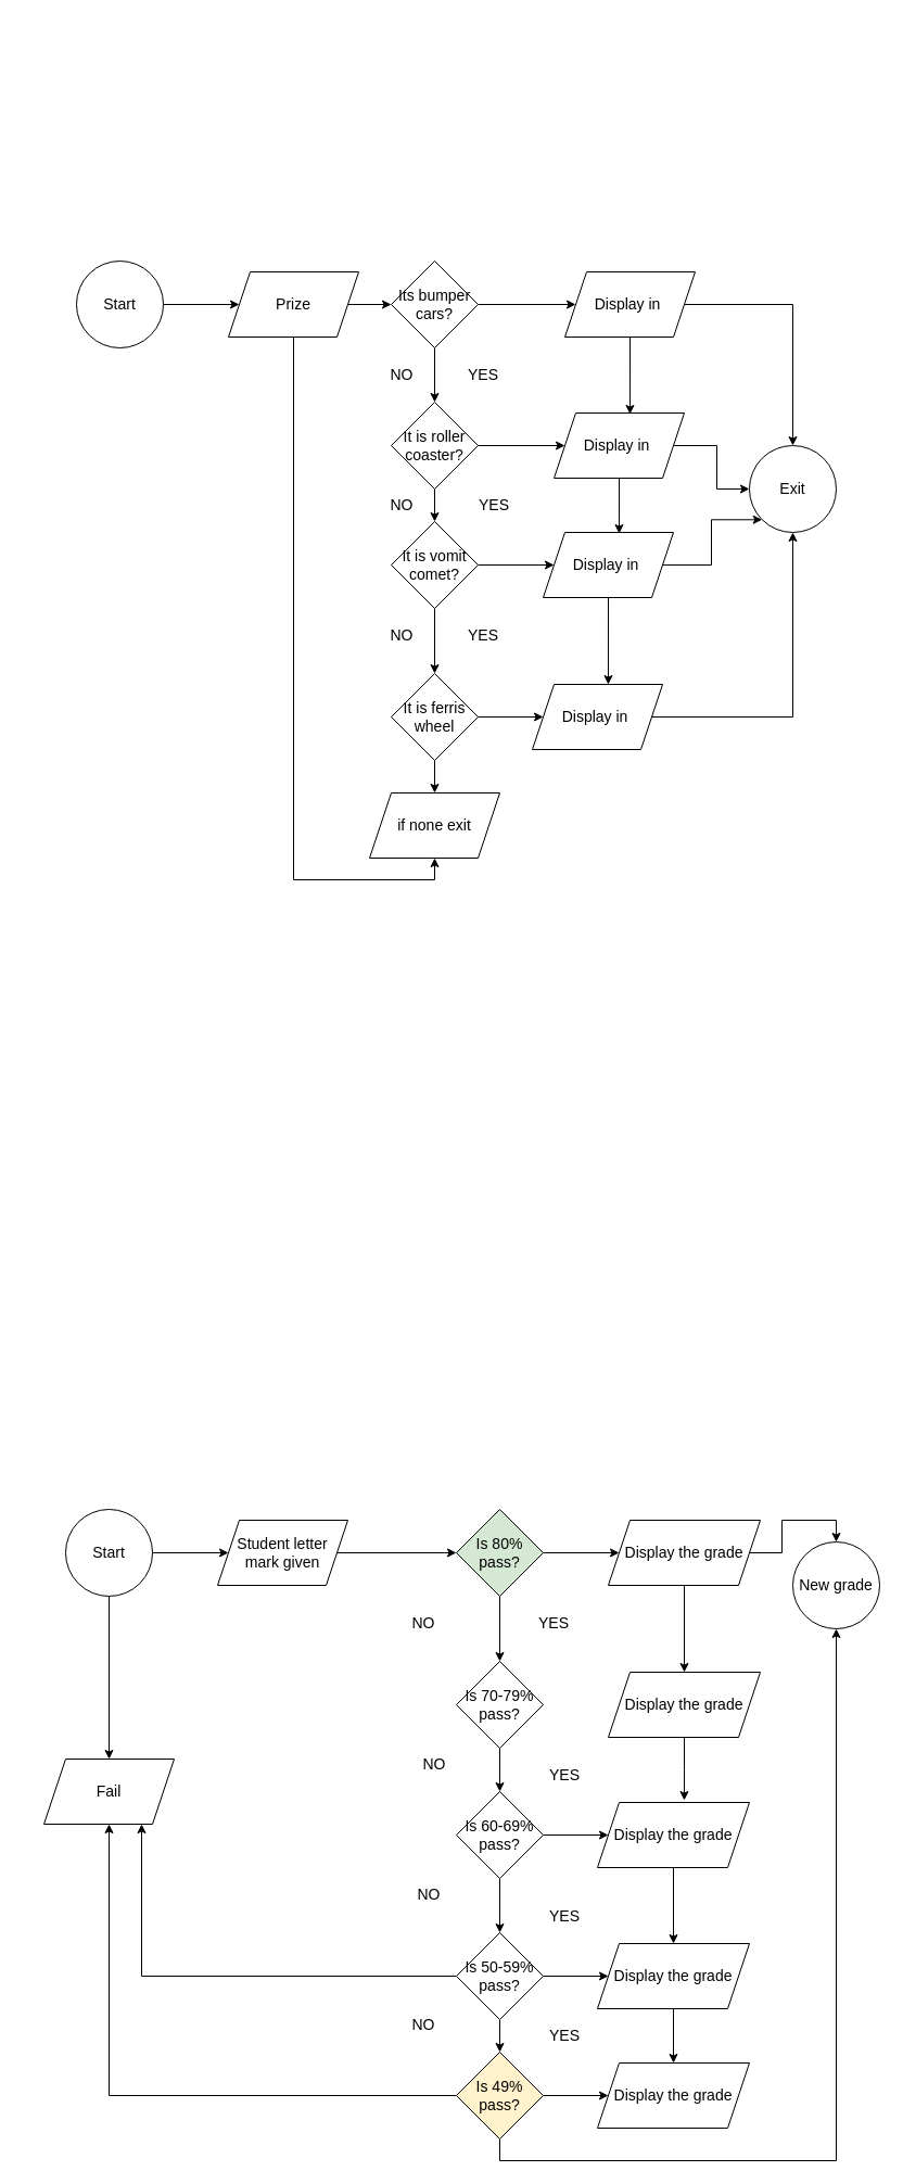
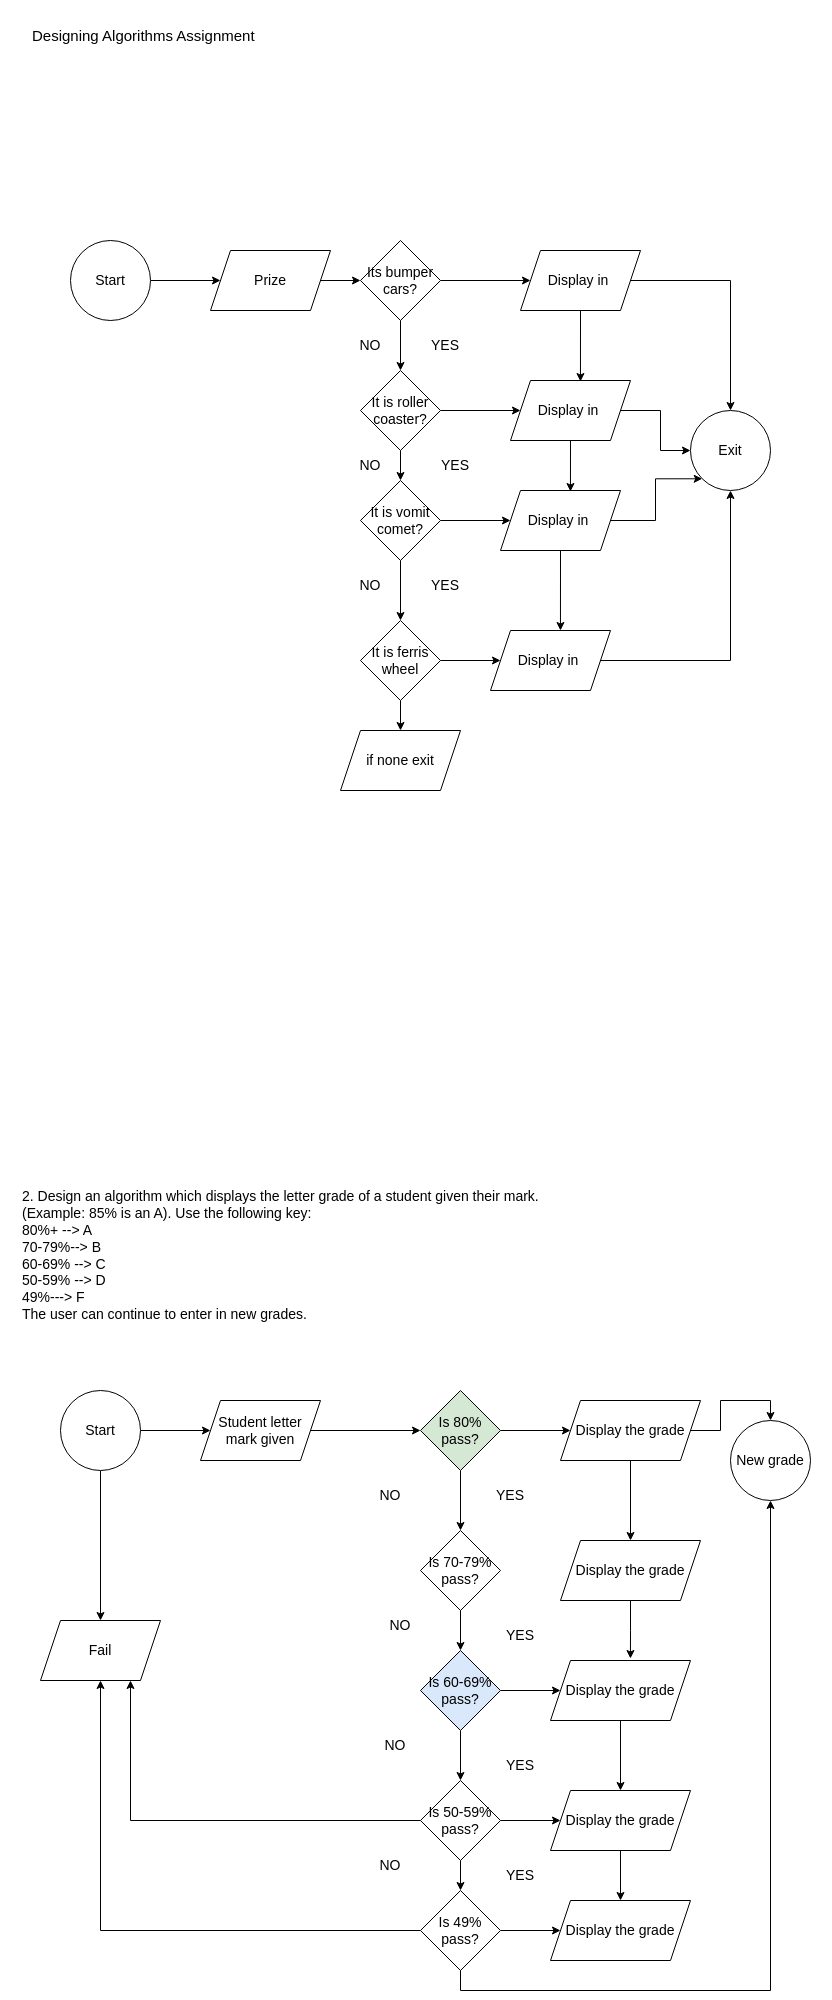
+ <mxCell id="2" value="Designing Algorithms Assignment" style="text;whiteSpace=wrap;html=1;fontSize=15;" parent="1" vertex="1"><mxGeometry x="30" y="20" width="330" height="40" as="geometry" /></mxCell>
- <mxCell id="6" style="edgeStyle=orthogonalEdgeStyle;rounded=0;orthogonalLoop=1;jettySize=auto;html=1;exitX=0.5;exitY=1;exitDx=0;exitDy=0;entryX=0.5;entryY=1;entryDx=0;entryDy=0;fontSize=14;" parent="1" source="7" target="32" edge="1"><mxGeometry relative="1" as="geometry" /></mxCell>
+ <mxCell id="39" value="2. Design an algorithm which displays the letter grade of a student given their mark. &lt;br&gt;(Example: 85% is an A). Use the following key:&lt;br&gt;80%+ --&amp;gt; A&lt;br&gt;70-79%--&amp;gt; B&lt;br&gt;60-69% --&amp;gt; C&lt;br&gt;50-59% --&amp;gt; D&lt;br&gt;49%---&amp;gt; F&lt;br&gt;The user can continue to enter in new grades." style="text;strokeColor=none;align=left;fillColor=none;html=1;verticalAlign=middle;whiteSpace=wrap;rounded=0;fontSize=14;" vertex="1" parent="1"><mxGeometry x="20" y="1140" width="570" height="230" as="geometry" /></mxCell>
- <mxCell id="51" value="Is 60-69% pass?" style="rhombus;whiteSpace=wrap;html=1;fontSize=14;" vertex="1" parent="1"><mxGeometry x="420" y="1650" width="80" height="80" as="geometry" /></mxCell>
+ <mxCell id="51" value="Is 60-69% pass?" style="rhombus;whiteSpace=wrap;html=1;fontSize=14;fillColor=#dae8fc;" vertex="1" parent="1"><mxGeometry x="420" y="1650" width="80" height="80" as="geometry" /></mxCell>
- <mxCell id="65" value="Is 49% pass?" style="rhombus;whiteSpace=wrap;html=1;fontSize=14;fillColor=#fff2cc;" vertex="1" parent="1"><mxGeometry x="420" y="1890" width="80" height="80" as="geometry" /></mxCell>
+ <mxCell id="65" value="Is 49% pass?" style="rhombus;whiteSpace=wrap;html=1;fontSize=14;" vertex="1" parent="1"><mxGeometry x="420" y="1890" width="80" height="80" as="geometry" /></mxCell>
